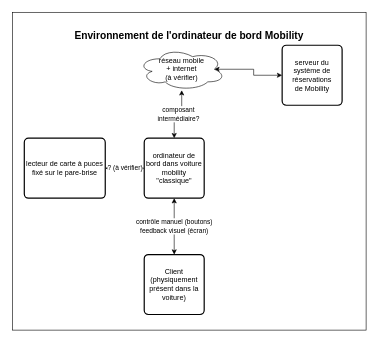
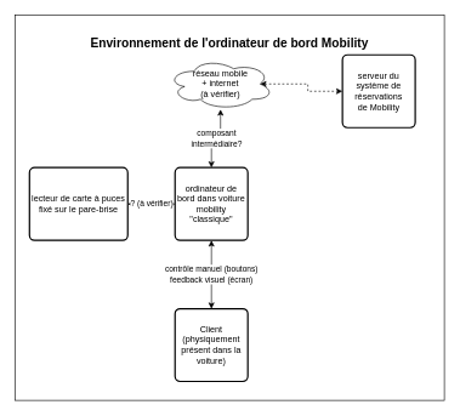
- <mxCell id="5" style="edgeStyle=orthogonalEdgeStyle;rounded=0;orthogonalLoop=1;jettySize=auto;html=1;exitX=0.875;exitY=0.5;exitDx=0;exitDy=0;exitPerimeter=0;entryX=0;entryY=0.5;entryDx=0;entryDy=0;startArrow=classic;startFill=1;" parent="1" source="7" target="12" edge="1"><mxGeometry relative="1" as="geometry"><mxPoint x="600" y="280" as="targetPoint" /></mxGeometry></mxCell>
+ <mxCell id="5" style="edgeStyle=orthogonalEdgeStyle;rounded=0;orthogonalLoop=1;jettySize=auto;html=1;exitX=0.875;exitY=0.5;exitDx=0;exitDy=0;exitPerimeter=0;entryX=0;entryY=0.5;entryDx=0;entryDy=0;startArrow=classic;startFill=1;dashed=1;" parent="1" source="7" target="12" edge="1"><mxGeometry relative="1" as="geometry"><mxPoint x="600" y="280" as="targetPoint" /></mxGeometry></mxCell>
